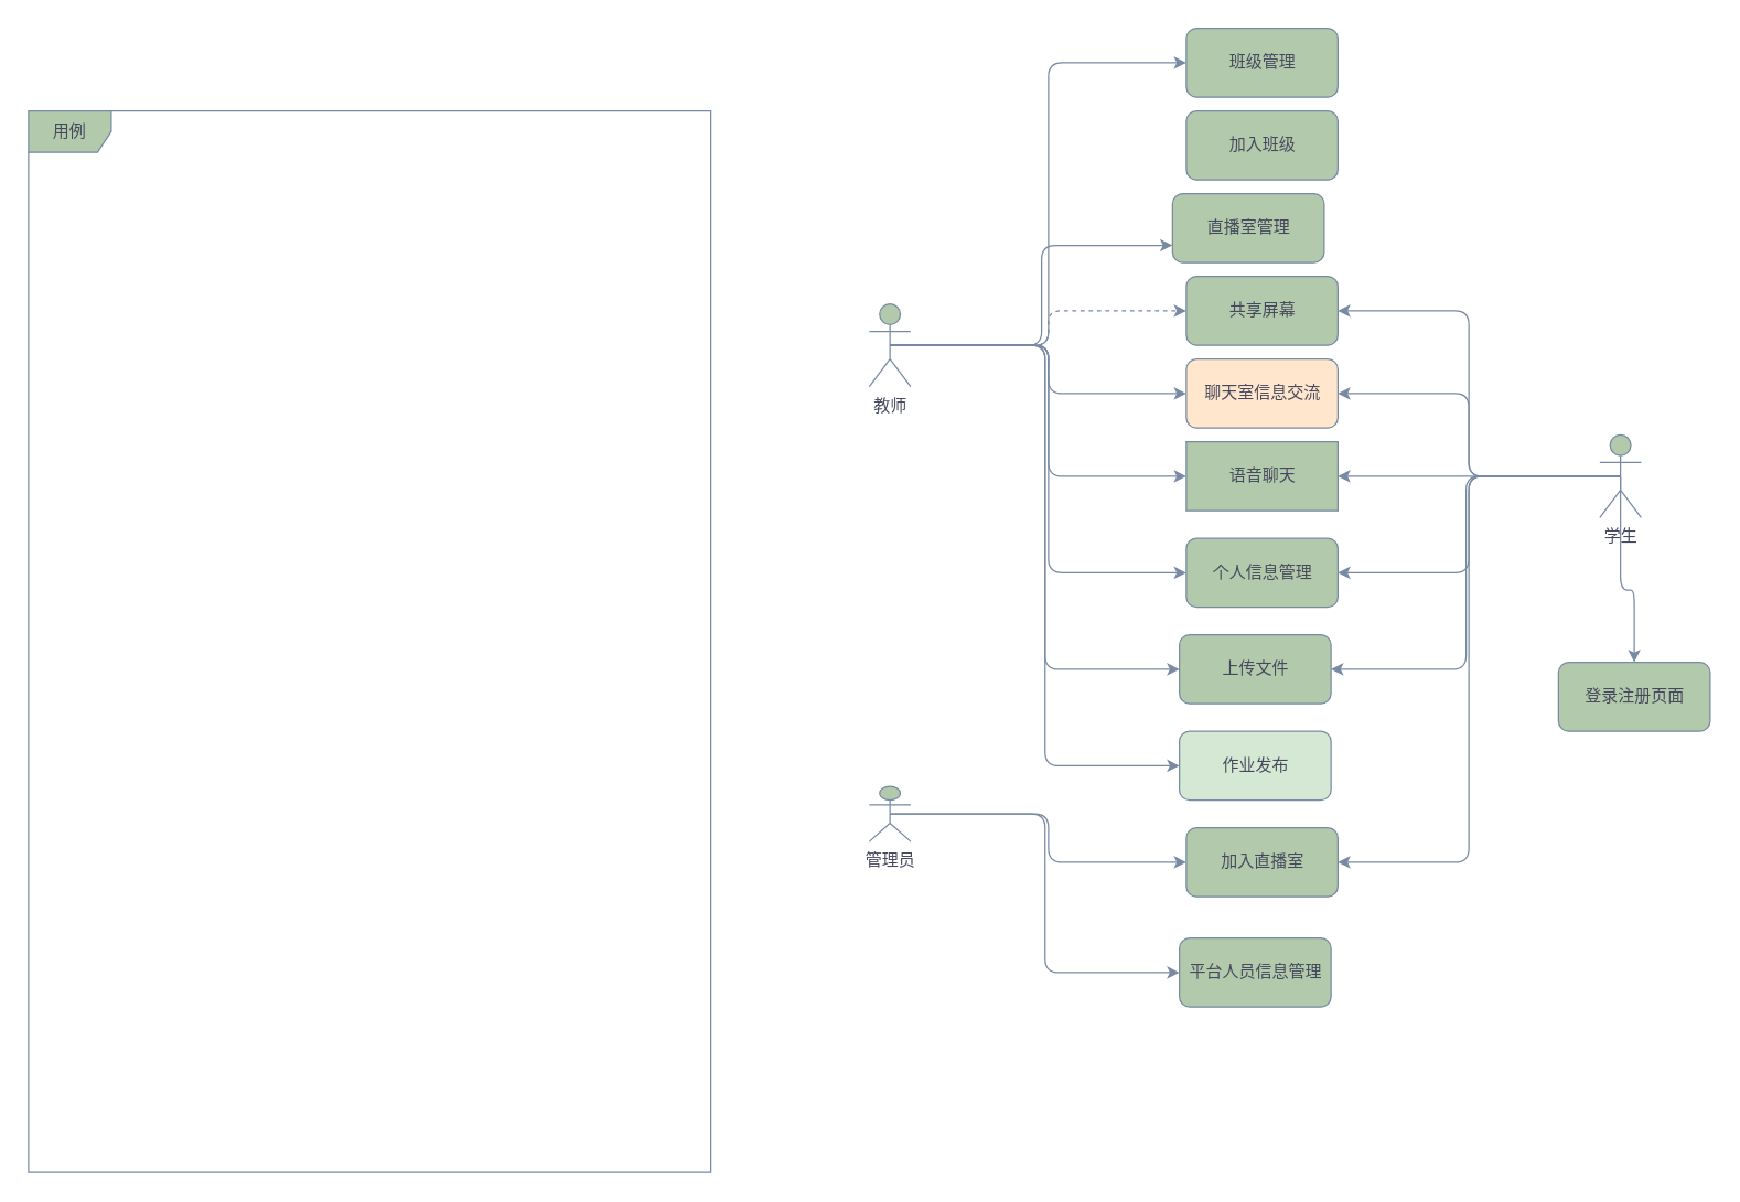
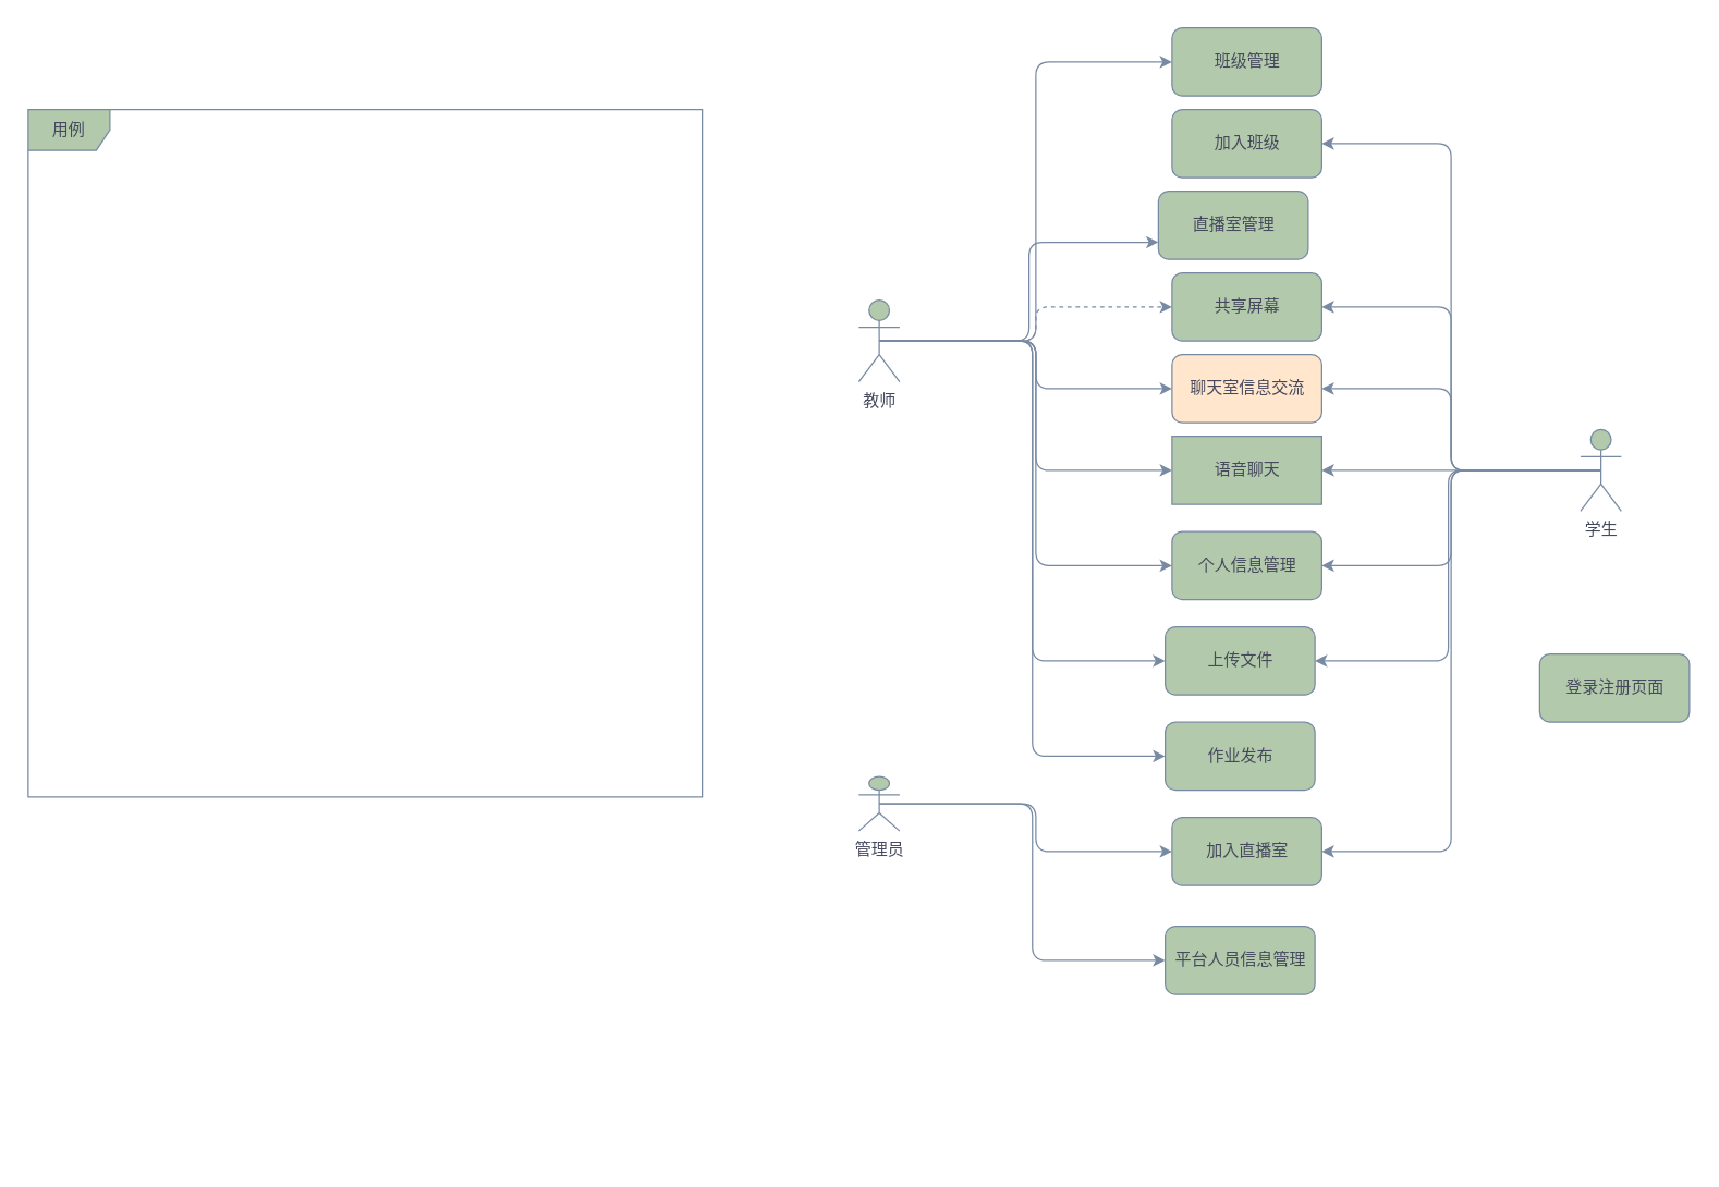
- <mxCell id="2" style="edgeStyle=orthogonalEdgeStyle;orthogonalLoop=1;jettySize=auto;html=1;exitX=0.5;exitY=0.5;exitDx=0;exitDy=0;exitPerimeter=0;strokeColor=#788AA3;fontColor=#46495D;" parent="1" source="9" target="34" edge="1"><mxGeometry relative="1" as="geometry" /></mxCell>
+ <mxCell id="2" style="edgeStyle=orthogonalEdgeStyle;orthogonalLoop=1;jettySize=auto;html=1;exitX=0.5;exitY=0.5;exitDx=0;exitDy=0;exitPerimeter=0;entryX=1;entryY=0.5;entryDx=0;entryDy=0;strokeColor=#788AA3;fontColor=#46495D;" parent="1" source="9" target="29" edge="1"><mxGeometry relative="1" as="geometry" /></mxCell>
- <mxCell id="22" value="用例" style="shape=umlFrame;whiteSpace=wrap;html=1;fillColor=#B2C9AB;strokeColor=#788AA3;fontColor=#46495D;rounded=1;" parent="1" vertex="1"><mxGeometry x="20" y="80" width="495" height="770" as="geometry" /></mxCell>
+ <mxCell id="22" value="用例" style="shape=umlFrame;whiteSpace=wrap;html=1;fillColor=#B2C9AB;strokeColor=#788AA3;fontColor=#46495D;rounded=1;" parent="1" vertex="1"><mxGeometry x="20" y="80" width="495" height="505" as="geometry" /></mxCell>
- <mxCell id="31" value="作业发布" style="html=1;fillColor=#d5e8d4;strokeColor=#788AA3;fontColor=#46495D;rounded=1;" parent="1" vertex="1"><mxGeometry x="855" y="530" width="110" height="50" as="geometry" /></mxCell>
+ <mxCell id="31" value="作业发布" style="html=1;fillColor=#B2C9AB;strokeColor=#788AA3;fontColor=#46495D;rounded=1;" parent="1" vertex="1"><mxGeometry x="855" y="530" width="110" height="50" as="geometry" /></mxCell>
